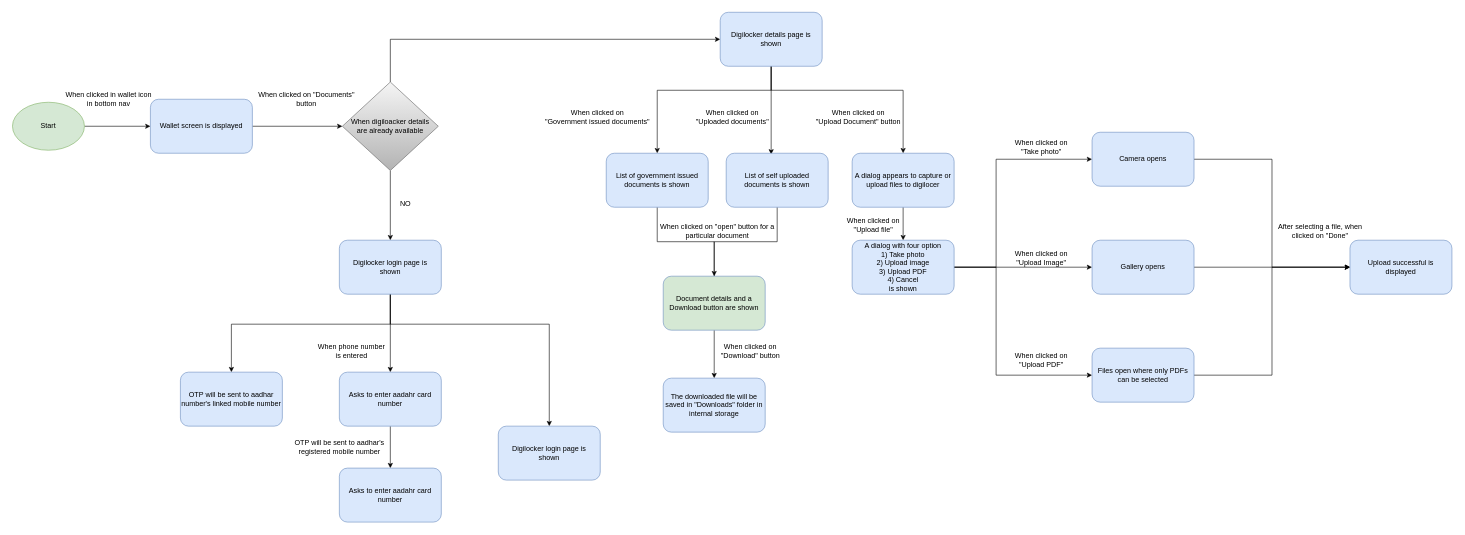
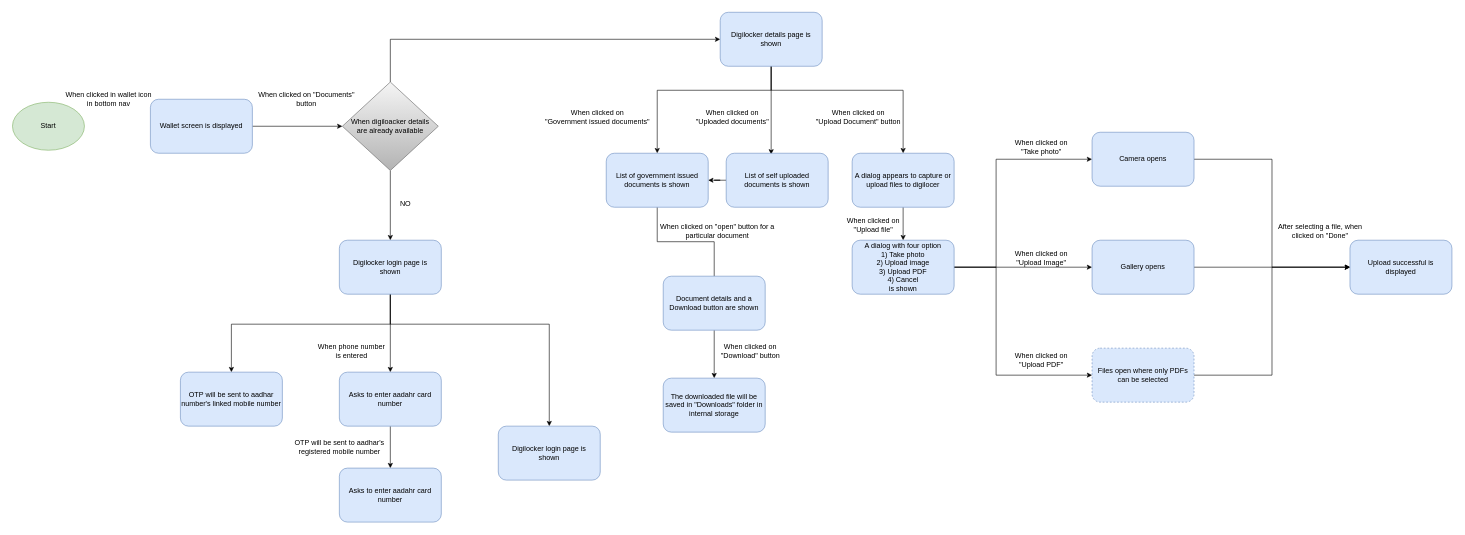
- <mxCell id="2" style="edgeStyle=orthogonalEdgeStyle;rounded=0;orthogonalLoop=1;jettySize=auto;html=1;" edge="1" parent="1" source="3" target="5"><mxGeometry relative="1" as="geometry" /></mxCell>
- <mxCell id="24" style="edgeStyle=orthogonalEdgeStyle;rounded=0;orthogonalLoop=1;jettySize=auto;html=1;entryX=0.5;entryY=0;entryDx=0;entryDy=0;" edge="1" parent="1" source="25" target="30"><mxGeometry relative="1" as="geometry" /></mxCell>
+ <mxCell id="24" style="edgeStyle=orthogonalEdgeStyle;rounded=0;orthogonalLoop=1;jettySize=auto;html=1;" edge="1" parent="1" source="25" target="23"><mxGeometry relative="1" as="geometry" /></mxCell>
- <mxCell id="30" value="Document details and a Download button are shown" style="rounded=1;whiteSpace=wrap;html=1;fillColor=#d5e8d4;strokeColor=#6c8ebf;" vertex="1" parent="1"><mxGeometry x="1105" y="460" width="170" height="90" as="geometry" /></mxCell>
+ <mxCell id="30" value="Document details and a Download button are shown" style="rounded=1;whiteSpace=wrap;html=1;fillColor=#dae8fc;strokeColor=#6c8ebf;" vertex="1" parent="1"><mxGeometry x="1105" y="460" width="170" height="90" as="geometry" /></mxCell>
- <mxCell id="44" value="Files open where only PDFs can be selected" style="rounded=1;whiteSpace=wrap;html=1;fillColor=#dae8fc;strokeColor=#6c8ebf;" vertex="1" parent="1"><mxGeometry x="1820" y="580" width="170" height="90" as="geometry" /></mxCell>
+ <mxCell id="44" value="Files open where only PDFs can be selected" style="rounded=1;whiteSpace=wrap;html=1;fillColor=#dae8fc;strokeColor=#6c8ebf;dashed=1;" vertex="1" parent="1"><mxGeometry x="1820" y="580" width="170" height="90" as="geometry" /></mxCell>
